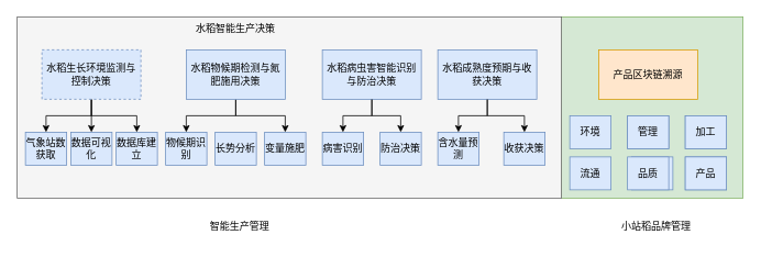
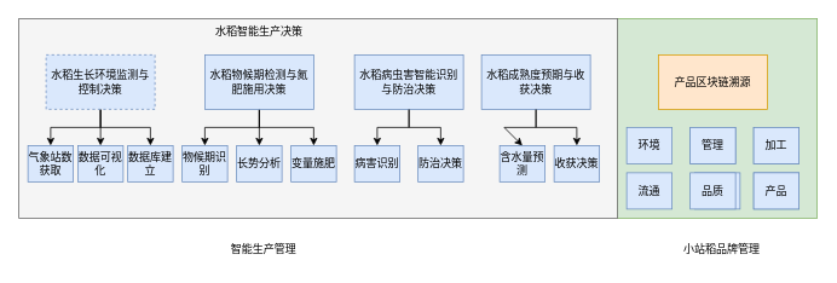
+ <mxCell id="9" style="edgeStyle=orthogonalEdgeStyle;rounded=0;orthogonalLoop=1;jettySize=auto;html=1;entryX=0.5;entryY=0;entryDx=0;entryDy=0;" edge="1" parent="1" source="11" target="21"><mxGeometry relative="1" as="geometry" /></mxCell>
- <mxCell id="25" value="含水量预测" style="whiteSpace=wrap;html=1;fillColor=#dae8fc;strokeColor=#6c8ebf;rounded=0;" vertex="1" parent="1"><mxGeometry x="530" y="160" width="50" height="40" as="geometry" /></mxCell>
+ <mxCell id="25" value="含水量预测" style="whiteSpace=wrap;html=1;fillColor=#dae8fc;strokeColor=#6c8ebf;rounded=0;" vertex="1" parent="1"><mxGeometry x="550" y="160" width="50" height="40" as="geometry" /></mxCell>
